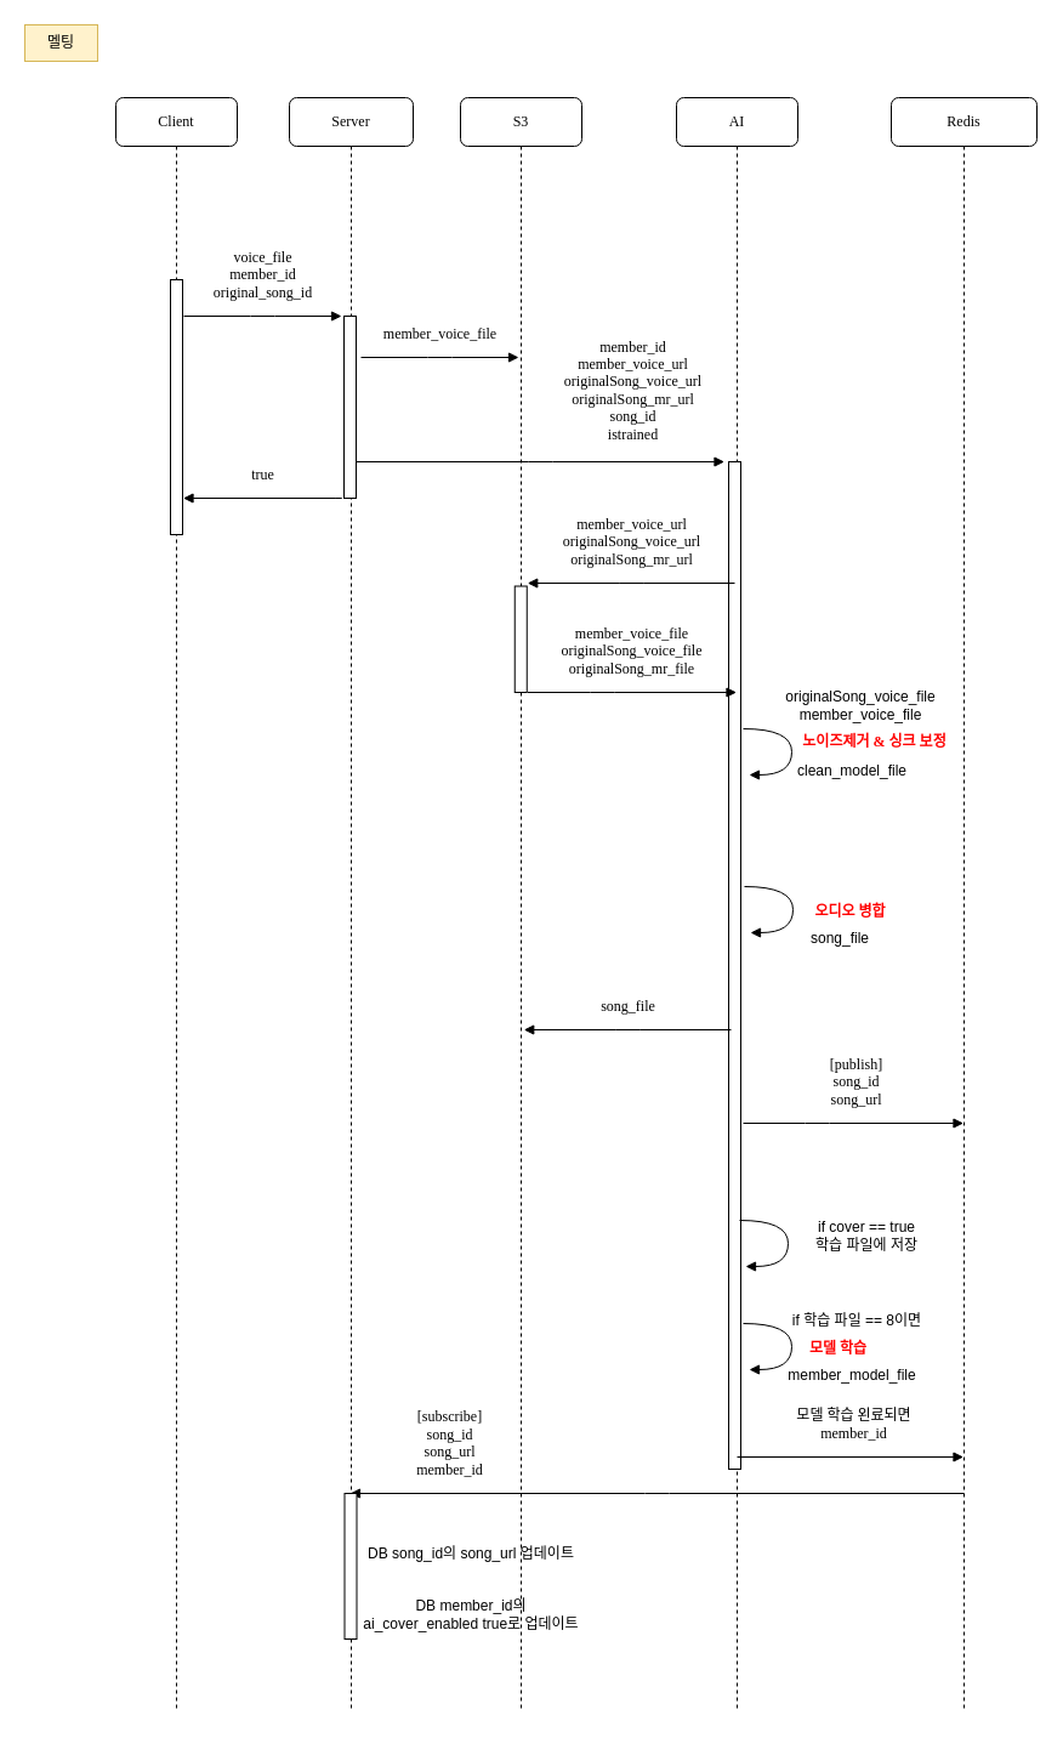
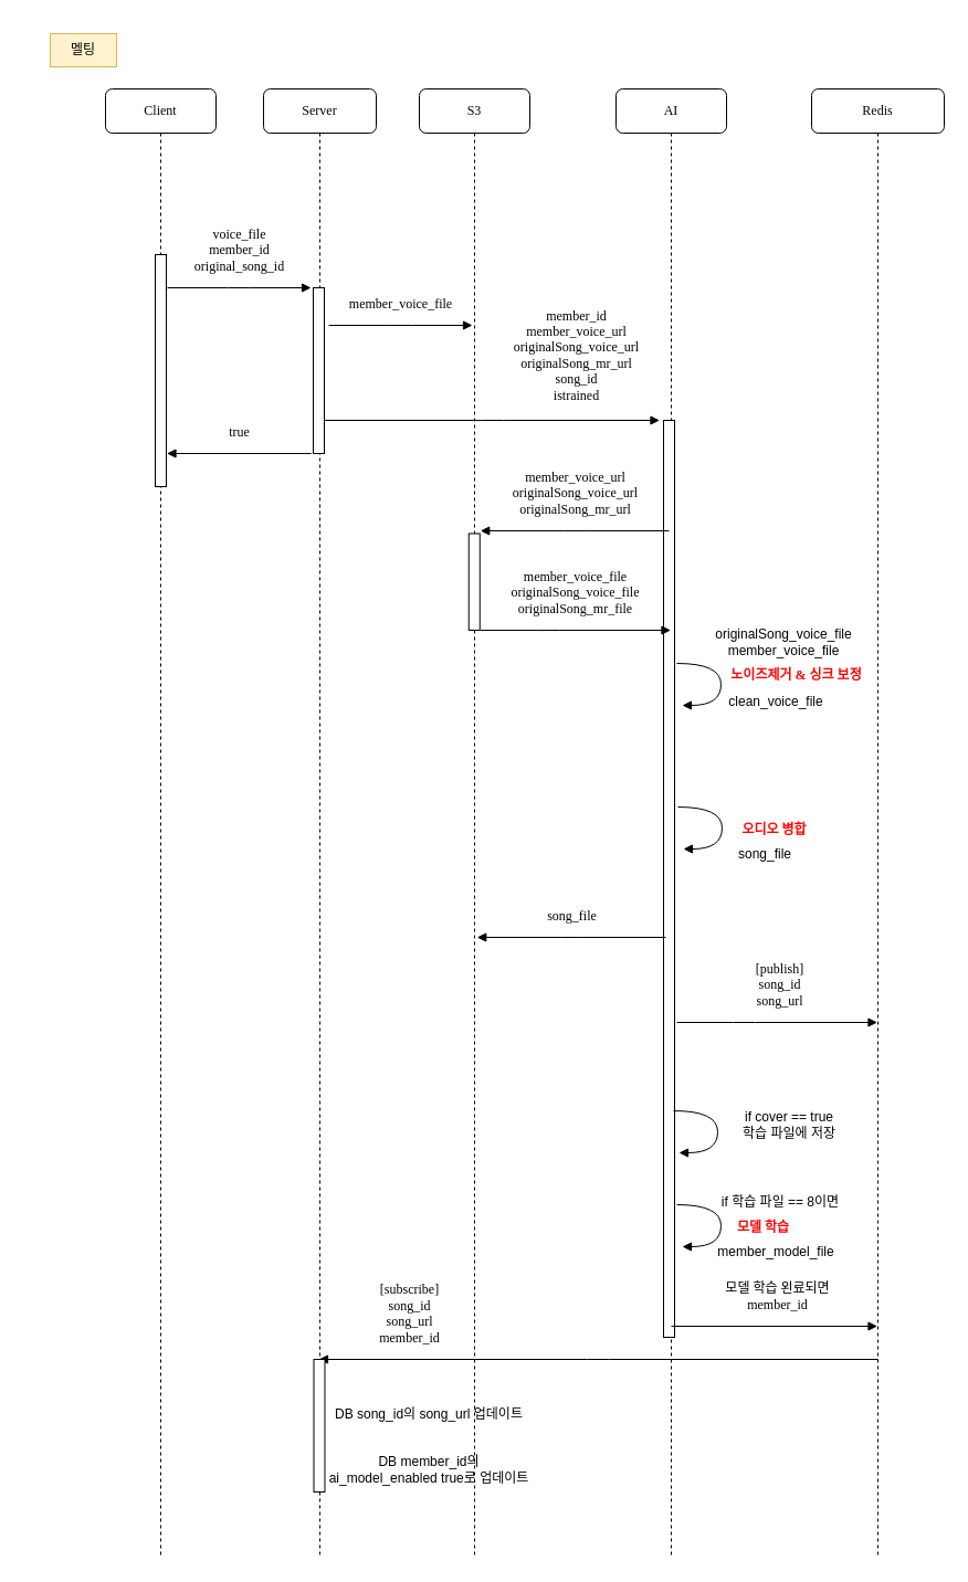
- <mxCell id="15" value="멜팅" style="text;html=1;align=center;verticalAlign=middle;whiteSpace=wrap;rounded=0;fillColor=#fff2cc;strokeColor=#d6b656;" vertex="1" parent="2"><mxGeometry width="60" height="30" as="geometry" /></mxCell>
+ <mxCell id="15" value="멜팅" style="text;html=1;align=center;verticalAlign=middle;whiteSpace=wrap;rounded=0;fillColor=#fff2cc;strokeColor=#d6b656;" vertex="1" parent="2"><mxGeometry x="25" y="10" width="60" height="30" as="geometry" /></mxCell>
- <mxCell id="27" value="clean_model_file" style="text;html=1;align=center;verticalAlign=middle;whiteSpace=wrap;rounded=0;" vertex="1" parent="2"><mxGeometry x="648" y="605" width="68" height="19" as="geometry" /></mxCell>
+ <mxCell id="27" value="clean_voice_file" style="text;html=1;align=center;verticalAlign=middle;whiteSpace=wrap;rounded=0;" vertex="1" parent="2"><mxGeometry x="648" y="605" width="68" height="19" as="geometry" /></mxCell>
- <mxCell id="38" value="DB member_id의 ai_cover_enabled true로 업데이트" style="text;html=1;align=center;verticalAlign=middle;whiteSpace=wrap;rounded=0;" vertex="1" parent="2"><mxGeometry x="273.5" y="1300" width="188" height="19" as="geometry" /></mxCell>
+ <mxCell id="38" value="DB member_id의 ai_model_enabled true로 업데이트" style="text;html=1;align=center;verticalAlign=middle;whiteSpace=wrap;rounded=0;" vertex="1" parent="2"><mxGeometry x="273.5" y="1300" width="188" height="19" as="geometry" /></mxCell>
